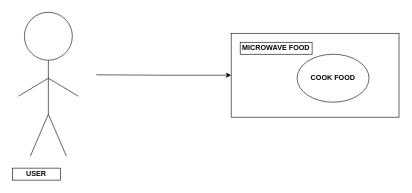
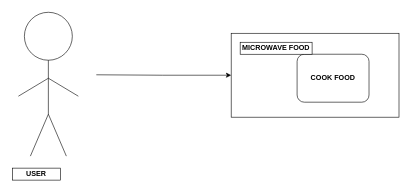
- <mxCell id="3" value="COOK FOOD" style="ellipse;whiteSpace=wrap;html=1;fontStyle=1" vertex="1" parent="1"><mxGeometry x="495" y="90" width="120" height="80" as="geometry" /></mxCell>
+ <mxCell id="3" value="COOK FOOD" style="whiteSpace=wrap;html=1;fontStyle=1;rounded=1;" vertex="1" parent="1"><mxGeometry x="495" y="90" width="120" height="80" as="geometry" /></mxCell>
